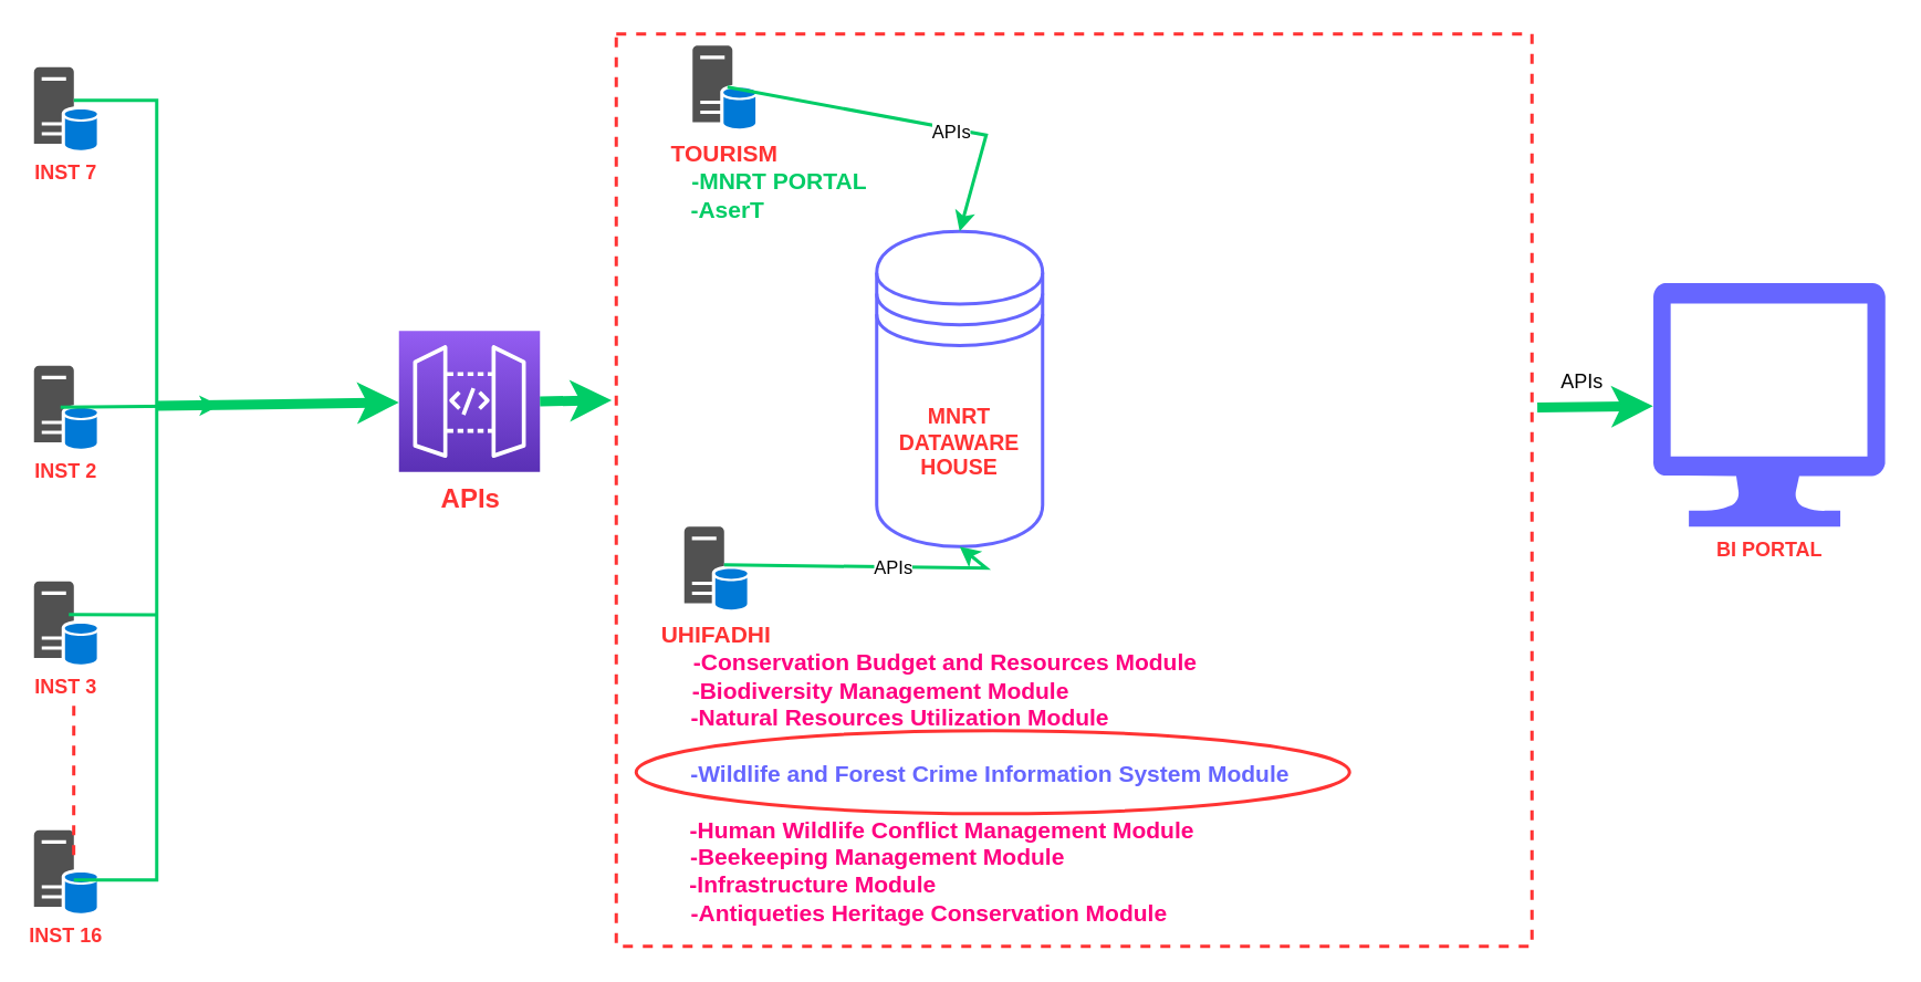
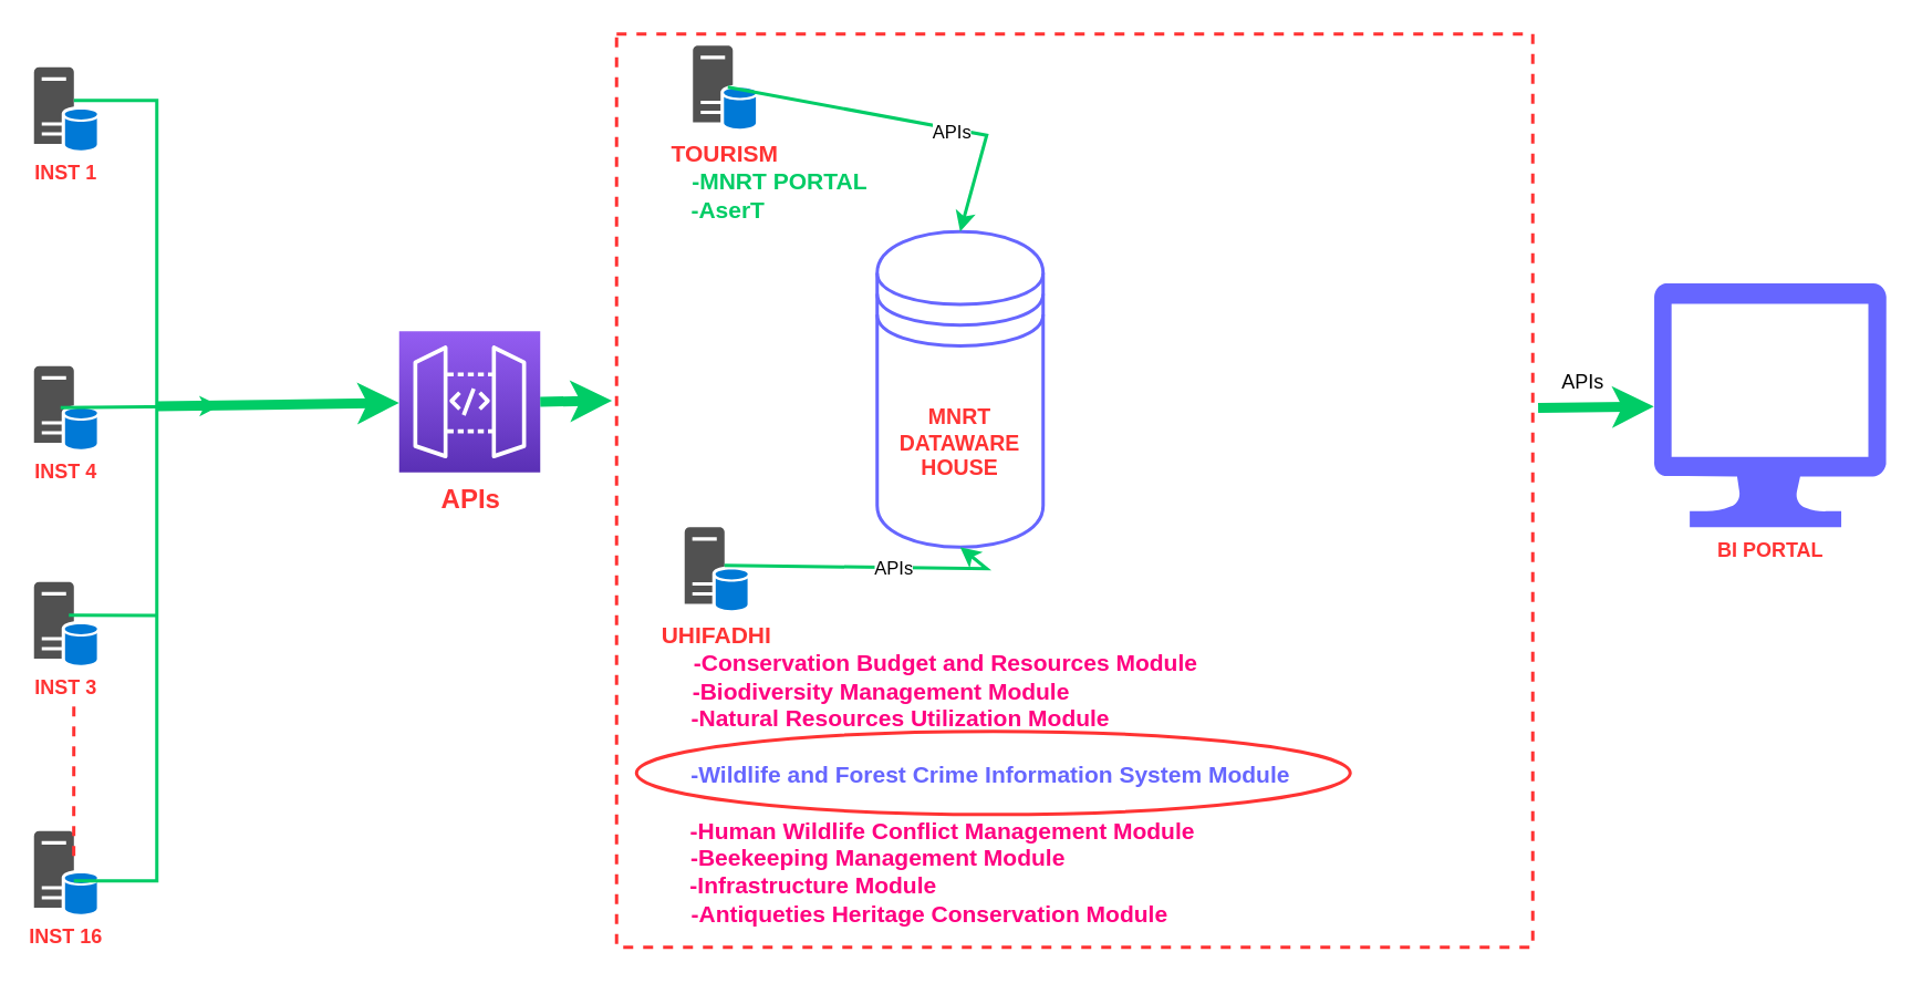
- <mxCell id="3" value="&lt;b&gt;&lt;font color=&quot;#ff3333&quot;&gt;INST 7&lt;/font&gt;&lt;/b&gt;" style="sketch=0;pointerEvents=1;shadow=0;dashed=0;html=1;strokeColor=none;labelPosition=center;verticalLabelPosition=bottom;verticalAlign=top;align=center;fillColor=#515151;shape=mxgraph.mscae.system_center.primary_site" parent="1" vertex="1"><mxGeometry x="20" y="40" width="38" height="50" as="geometry" /></mxCell>
+ <mxCell id="3" value="&lt;b&gt;&lt;font color=&quot;#ff3333&quot;&gt;INST 1&lt;/font&gt;&lt;/b&gt;" style="sketch=0;pointerEvents=1;shadow=0;dashed=0;html=1;strokeColor=none;labelPosition=center;verticalLabelPosition=bottom;verticalAlign=top;align=center;fillColor=#515151;shape=mxgraph.mscae.system_center.primary_site" parent="1" vertex="1"><mxGeometry x="20" y="40" width="38" height="50" as="geometry" /></mxCell>
- <mxCell id="4" value="&lt;b&gt;&lt;font color=&quot;#ff3333&quot;&gt;INST 2&lt;/font&gt;&lt;/b&gt;" style="sketch=0;pointerEvents=1;shadow=0;dashed=0;html=1;strokeColor=none;labelPosition=center;verticalLabelPosition=bottom;verticalAlign=top;align=center;fillColor=#515151;shape=mxgraph.mscae.system_center.primary_site" parent="1" vertex="1"><mxGeometry x="20" y="220" width="38" height="50" as="geometry" /></mxCell>
+ <mxCell id="4" value="&lt;b&gt;&lt;font color=&quot;#ff3333&quot;&gt;INST 4&lt;/font&gt;&lt;/b&gt;" style="sketch=0;pointerEvents=1;shadow=0;dashed=0;html=1;strokeColor=none;labelPosition=center;verticalLabelPosition=bottom;verticalAlign=top;align=center;fillColor=#515151;shape=mxgraph.mscae.system_center.primary_site" parent="1" vertex="1"><mxGeometry x="20" y="220" width="38" height="50" as="geometry" /></mxCell>
